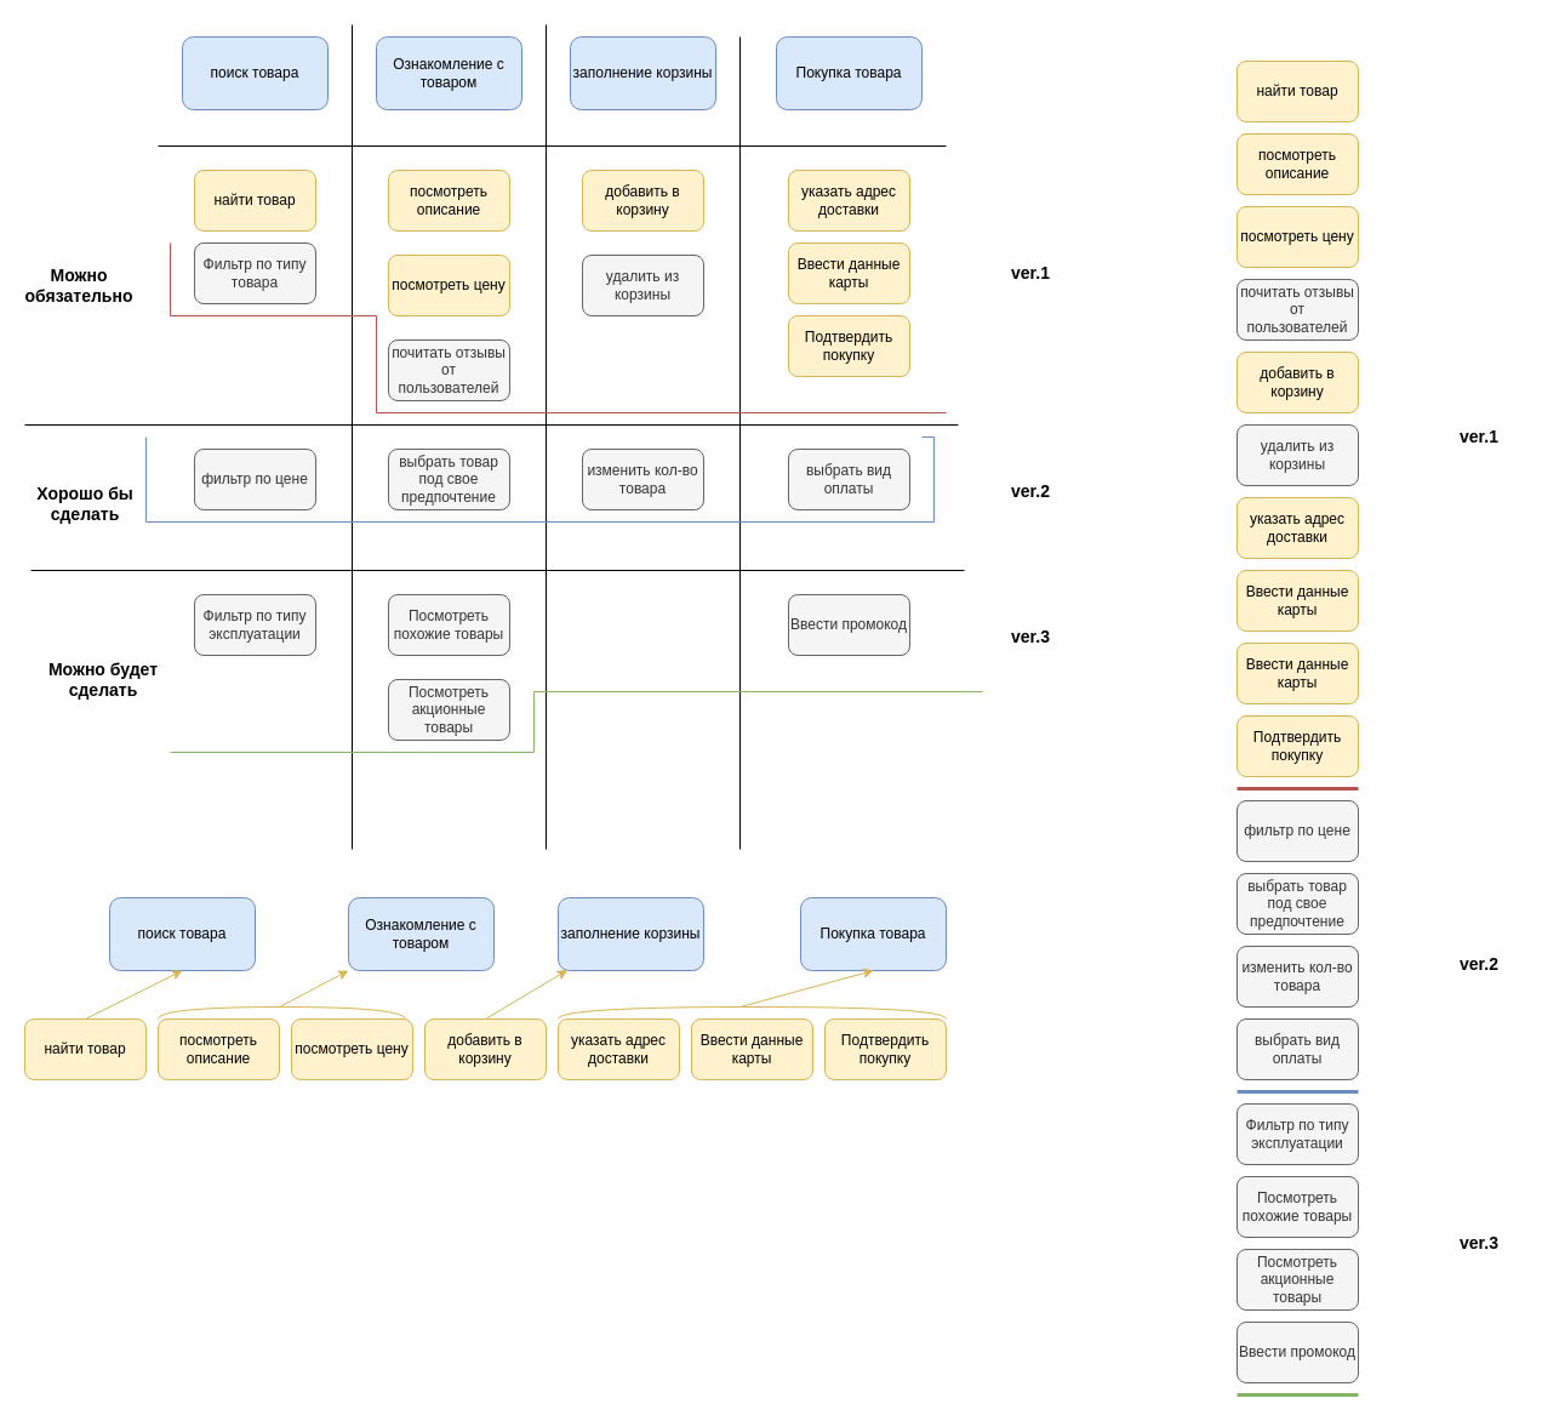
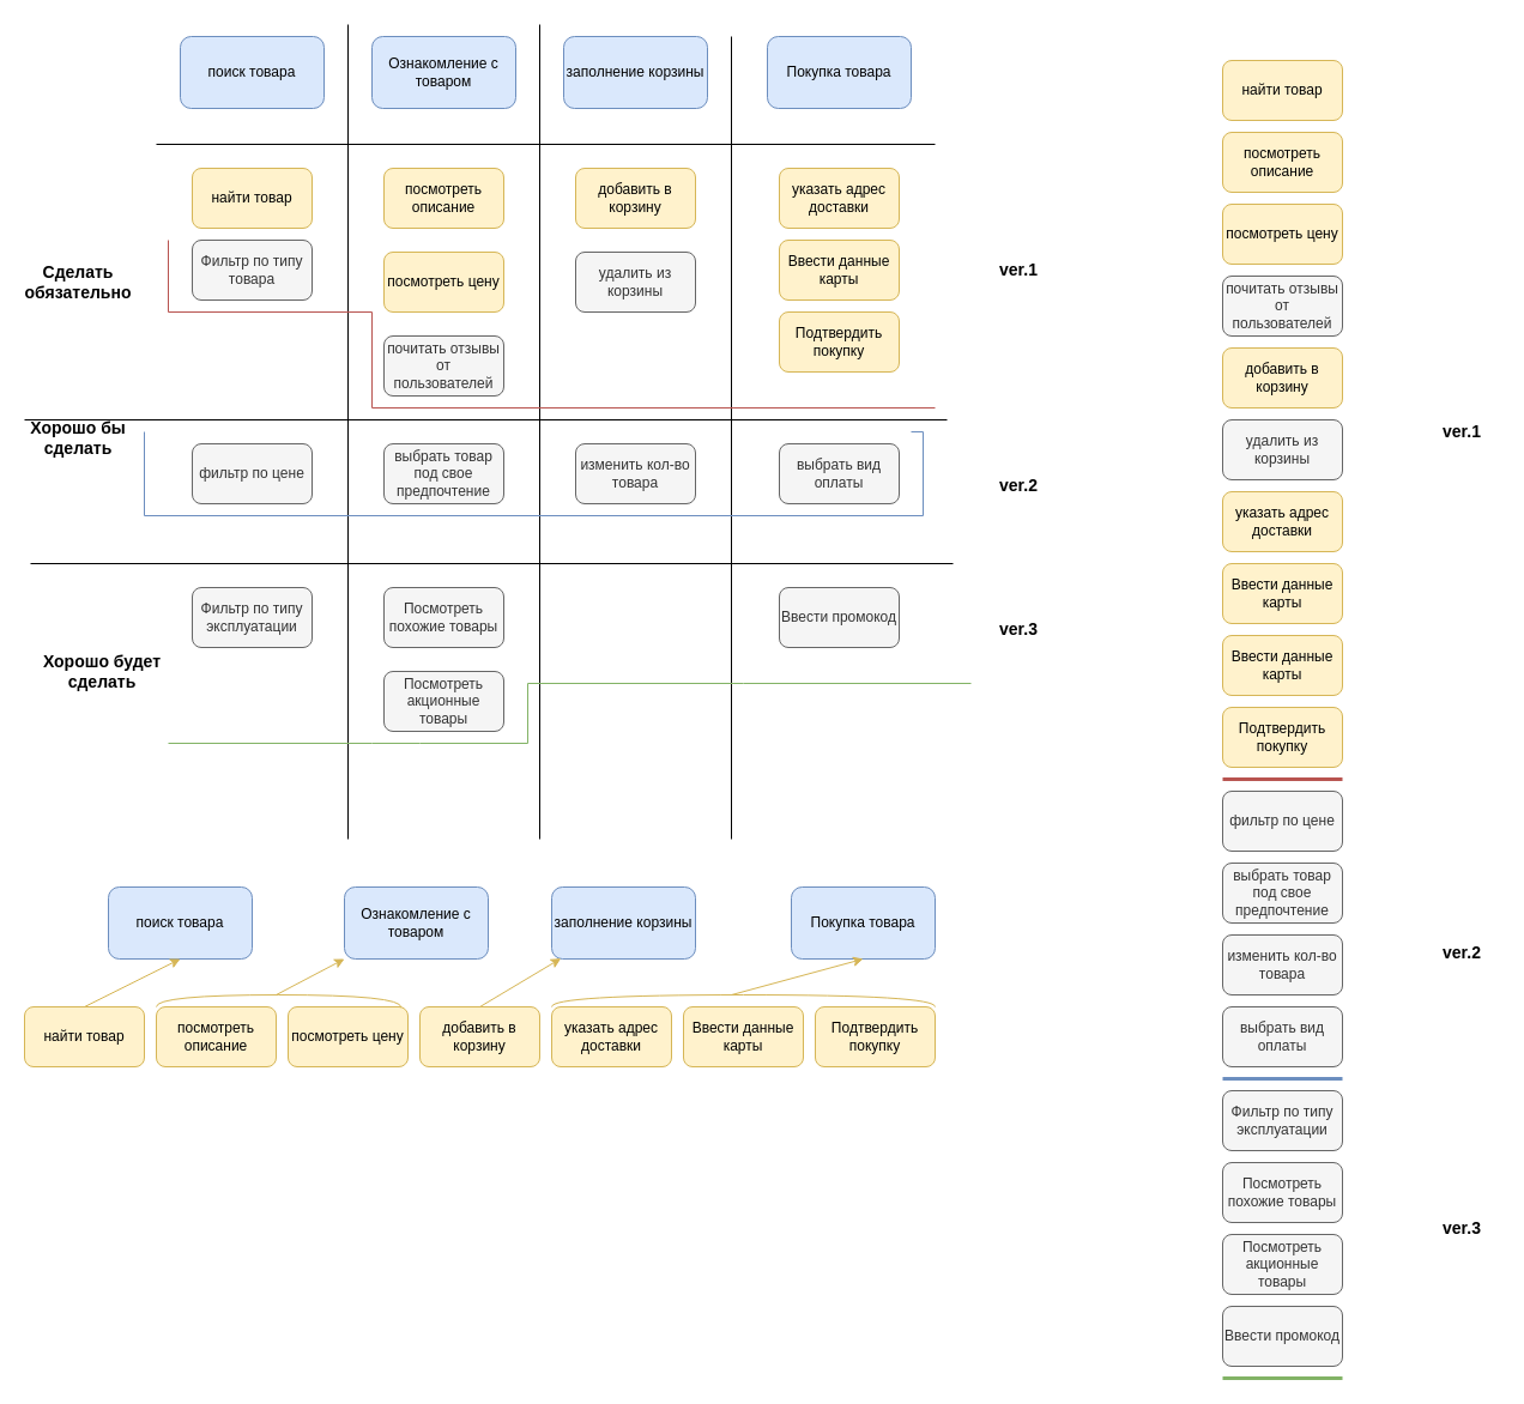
- <mxCell id="18" value="&lt;font style=&quot;font-size: 14px;&quot;&gt;&lt;b&gt;Можно обязательно&lt;/b&gt;&lt;/font&gt;" style="text;html=1;strokeColor=none;fillColor=none;align=center;verticalAlign=middle;whiteSpace=wrap;rounded=0;" parent="1" vertex="1"><mxGeometry x="20" y="220" width="90" height="30" as="geometry" /></mxCell>
+ <mxCell id="18" value="&lt;font style=&quot;font-size: 14px;&quot;&gt;&lt;b&gt;Сделать обязательно&lt;/b&gt;&lt;/font&gt;" style="text;html=1;strokeColor=none;fillColor=none;align=center;verticalAlign=middle;whiteSpace=wrap;rounded=0;" parent="1" vertex="1"><mxGeometry x="20" y="220" width="90" height="30" as="geometry" /></mxCell>
- <mxCell id="19" value="&lt;font style=&quot;font-size: 14px;&quot;&gt;&lt;b&gt;Хорошо бы сделать&lt;/b&gt;&lt;/font&gt;" style="text;html=1;strokeColor=none;fillColor=none;align=center;verticalAlign=middle;whiteSpace=wrap;rounded=0;" parent="1" vertex="1"><mxGeometry x="20" y="400" width="100" height="30" as="geometry" /></mxCell>
+ <mxCell id="19" value="&lt;font style=&quot;font-size: 14px;&quot;&gt;&lt;b&gt;Хорошо бы сделать&lt;/b&gt;&lt;/font&gt;" style="text;html=1;strokeColor=none;fillColor=none;align=center;verticalAlign=middle;whiteSpace=wrap;rounded=0;" parent="1" vertex="1"><mxGeometry x="15" y="350" width="100" height="30" as="geometry" /></mxCell>
- <mxCell id="20" value="&lt;font style=&quot;font-size: 14px;&quot;&gt;&lt;b&gt;Можно будет сделать&lt;/b&gt;&lt;/font&gt;" style="text;html=1;strokeColor=none;fillColor=none;align=center;verticalAlign=middle;whiteSpace=wrap;rounded=0;" parent="1" vertex="1"><mxGeometry x="30" y="535" width="110" height="50" as="geometry" /></mxCell>
+ <mxCell id="20" value="&lt;font style=&quot;font-size: 14px;&quot;&gt;&lt;b&gt;Хорошо будет сделать&lt;/b&gt;&lt;/font&gt;" style="text;html=1;strokeColor=none;fillColor=none;align=center;verticalAlign=middle;whiteSpace=wrap;rounded=0;" parent="1" vertex="1"><mxGeometry x="30" y="535" width="110" height="50" as="geometry" /></mxCell>
